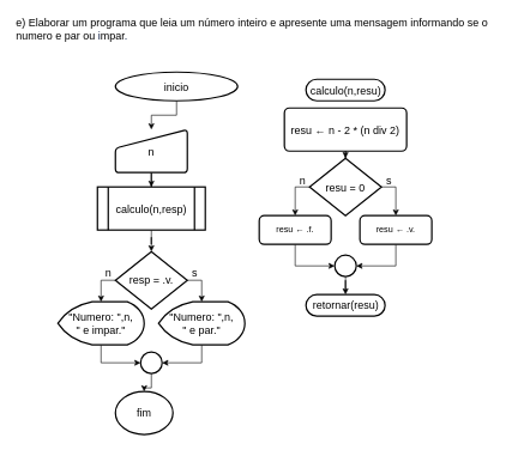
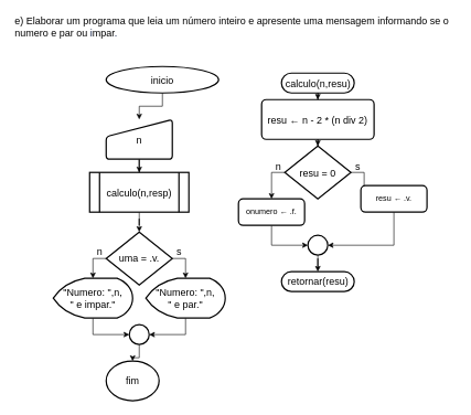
+ <mxCell id="3" value="" style="edgeStyle=orthogonalEdgeStyle;rounded=0;orthogonalLoop=1;jettySize=auto;html=1;fontSize=15;" parent="1" source="4" target="14" edge="1"><mxGeometry relative="1" as="geometry" /></mxCell>
- <mxCell id="36" value="resu ← .f." style="rounded=1;whiteSpace=wrap;html=1;absoluteArcSize=1;arcSize=14;strokeWidth=2;" vertex="1" parent="1"><mxGeometry x="360" y="300" width="100" height="40" as="geometry" /></mxCell>
+ <mxCell id="36" value="onumero ← .f." style="rounded=1;whiteSpace=wrap;html=1;absoluteArcSize=1;arcSize=14;strokeWidth=2;" vertex="1" parent="1"><mxGeometry x="360" y="300" width="100" height="40" as="geometry" /></mxCell>
- <mxCell id="34" value="resu ← .v." style="rounded=1;whiteSpace=wrap;html=1;absoluteArcSize=1;arcSize=14;strokeWidth=2;" vertex="1" parent="1"><mxGeometry x="500" y="300" width="100" height="40" as="geometry" /></mxCell>
+ <mxCell id="34" value="resu ← .v." style="rounded=1;whiteSpace=wrap;html=1;absoluteArcSize=1;arcSize=14;strokeWidth=2;" vertex="1" parent="1"><mxGeometry x="545" y="280" width="100" height="40" as="geometry" /></mxCell>
- <mxCell id="24" value="resp = .v." style="rhombus;whiteSpace=wrap;html=1;fontSize=15;rounded=1;arcSize=0;strokeWidth=2;" vertex="1" parent="1"><mxGeometry x="160" y="350" width="100" height="80" as="geometry" /></mxCell>
+ <mxCell id="24" value="uma = .v." style="rhombus;whiteSpace=wrap;html=1;fontSize=15;rounded=1;arcSize=0;strokeWidth=2;" vertex="1" parent="1"><mxGeometry x="160" y="350" width="100" height="80" as="geometry" /></mxCell>
